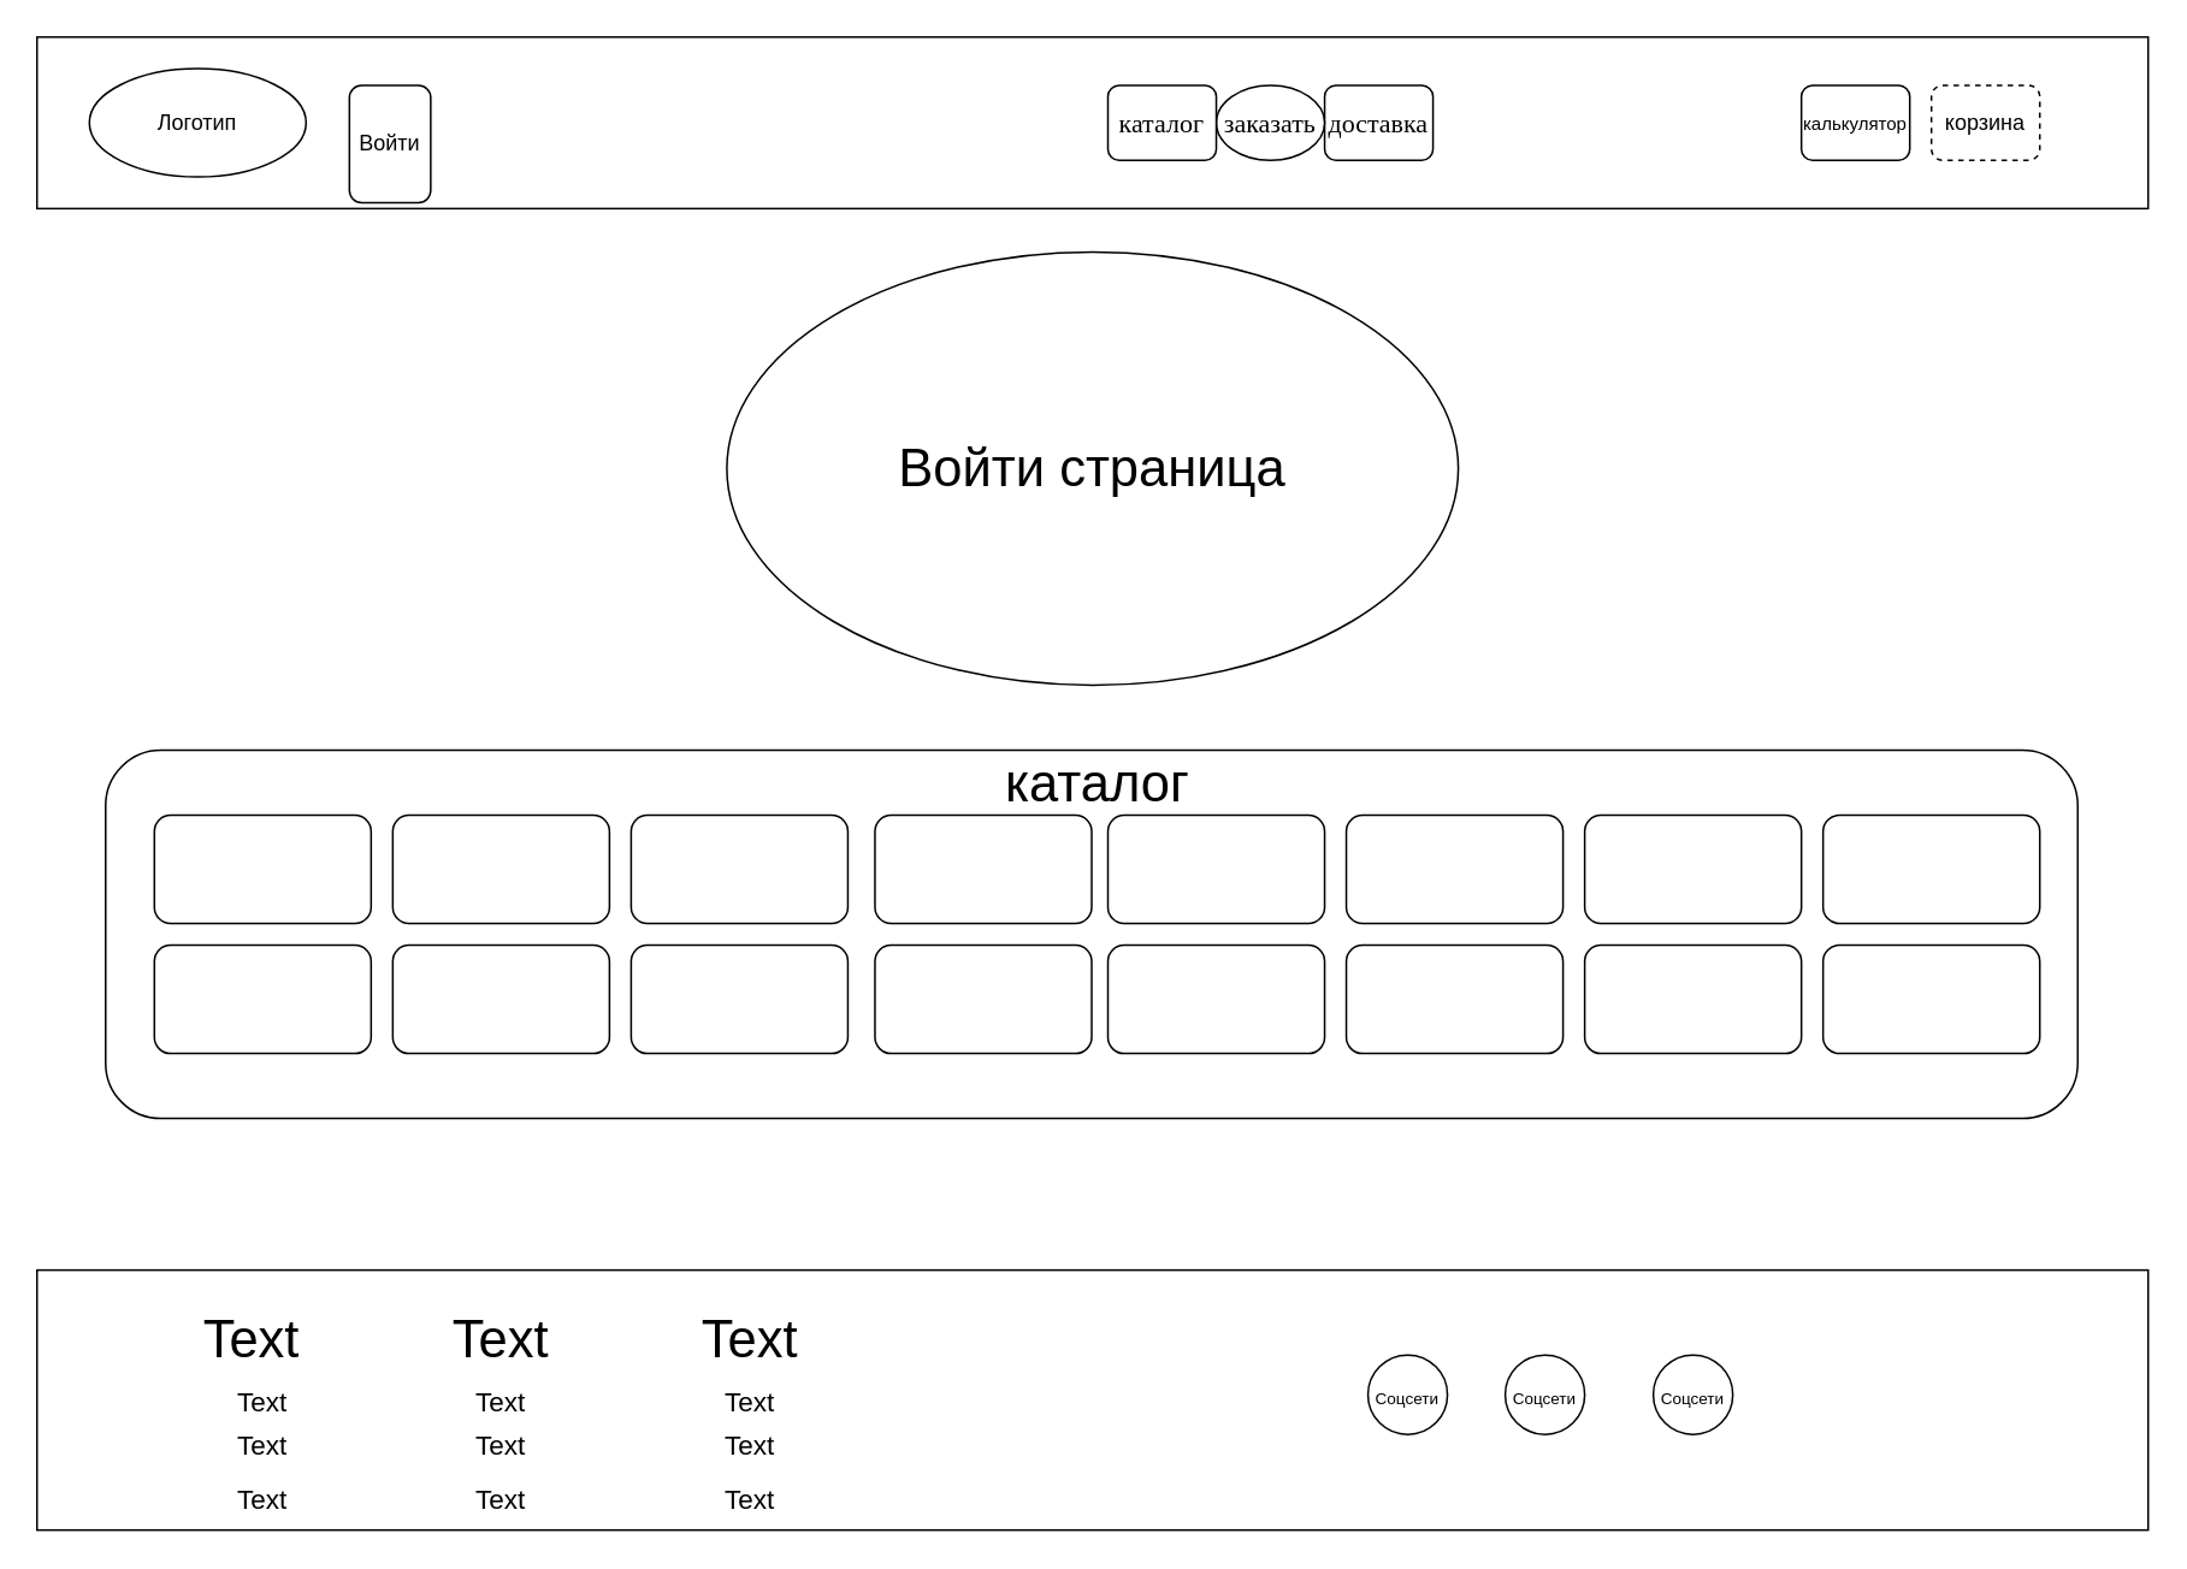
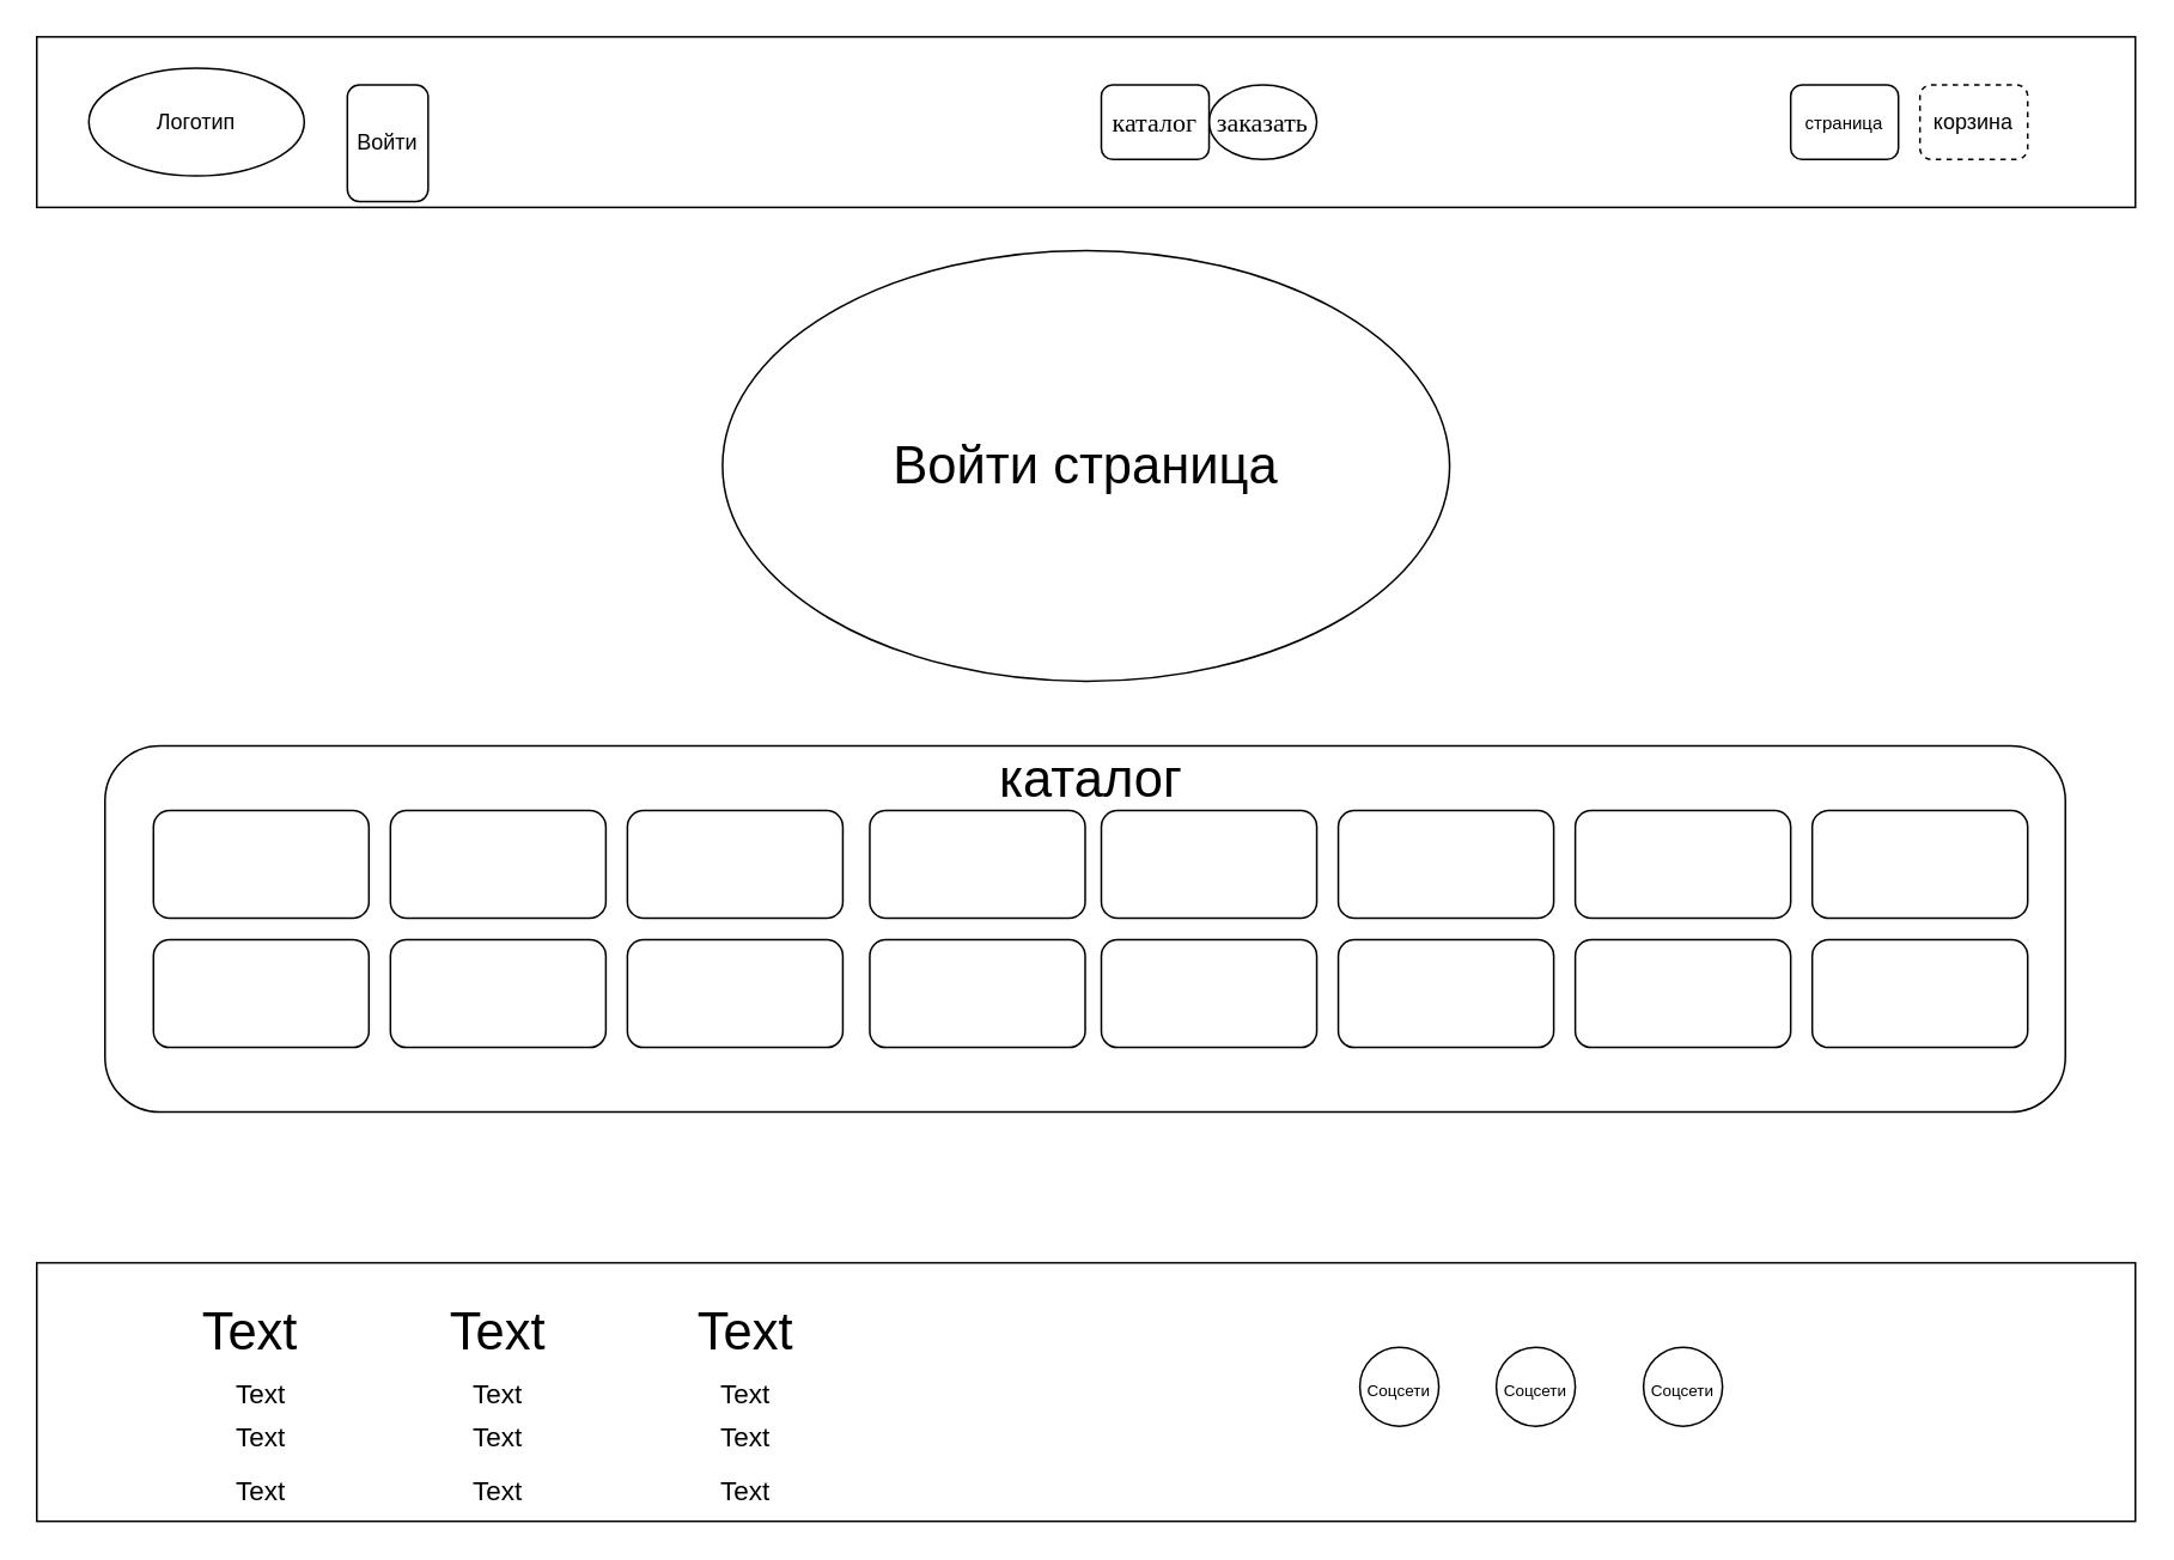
- <mxCell id="6" value="&lt;span style=&quot;font-size:11.0pt;line-height:&lt;br/&gt;115%;font-family:&amp;quot;Calibri&amp;quot;,&amp;quot;sans-serif&amp;quot;;mso-ascii-theme-font:minor-latin;&lt;br/&gt;mso-fareast-font-family:&amp;quot;Times New Roman&amp;quot;;mso-fareast-theme-font:minor-fareast;&lt;br/&gt;mso-hansi-theme-font:minor-latin;mso-bidi-font-family:&amp;quot;Times New Roman&amp;quot;;&lt;br/&gt;mso-bidi-theme-font:minor-bidi;mso-ansi-language:KZ;mso-fareast-language:RU;&lt;br/&gt;mso-bidi-language:AR-SA&quot; lang=&quot;KZ&quot;&gt;доставка&lt;/span&gt;" style="rounded=1;whiteSpace=wrap;html=1;" vertex="1" parent="1"><mxGeometry x="733" y="46.75" width="60" height="41.5" as="geometry" /></mxCell>
- <mxCell id="9" value="&lt;font style=&quot;font-size: 10px;&quot;&gt;калькулятор&lt;/font&gt;" style="rounded=1;whiteSpace=wrap;html=1;" vertex="1" parent="1"><mxGeometry x="997" y="46.75" width="60" height="41.5" as="geometry" /></mxCell>
+ <mxCell id="9" value="&lt;font style=&quot;font-size: 10px;&quot;&gt;страница&lt;/font&gt;" style="rounded=1;whiteSpace=wrap;html=1;" vertex="1" parent="1"><mxGeometry x="997" y="46.75" width="60" height="41.5" as="geometry" /></mxCell>
